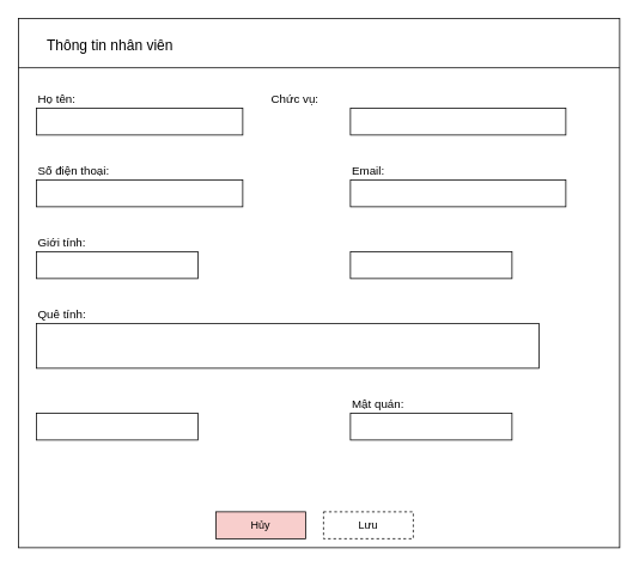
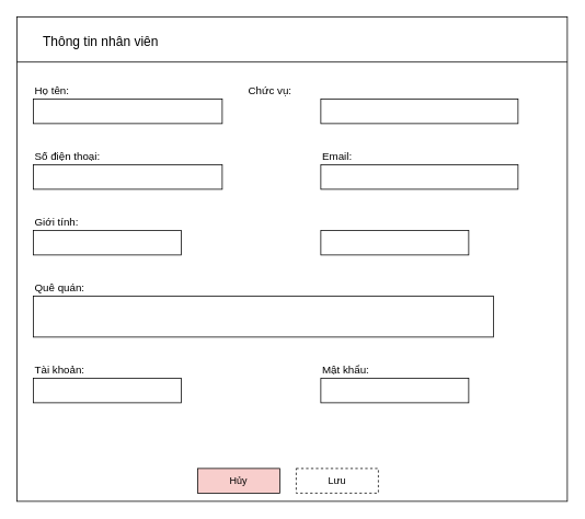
- <mxCell id="16" value="&lt;span style=&quot;font-size: 13px&quot;&gt;Quê tính:&lt;/span&gt;" style="text;html=1;strokeColor=none;fillColor=none;align=left;verticalAlign=middle;whiteSpace=wrap;rounded=0;" vertex="1" parent="1"><mxGeometry x="40" y="340" width="80" height="20" as="geometry" /></mxCell>
+ <mxCell id="16" value="&lt;span style=&quot;font-size: 13px&quot;&gt;Quê quán:&lt;/span&gt;" style="text;html=1;strokeColor=none;fillColor=none;align=left;verticalAlign=middle;whiteSpace=wrap;rounded=0;" vertex="1" parent="1"><mxGeometry x="40" y="340" width="80" height="20" as="geometry" /></mxCell>
+ <mxCell id="18" value="&lt;span style=&quot;font-size: 13px&quot;&gt;Tài khoản:&lt;/span&gt;" style="text;html=1;strokeColor=none;fillColor=none;align=left;verticalAlign=middle;whiteSpace=wrap;rounded=0;" vertex="1" parent="1"><mxGeometry x="40" y="440" width="80" height="20" as="geometry" /></mxCell>
- <mxCell id="20" value="&lt;span style=&quot;font-size: 13px&quot;&gt;Mật quán:&lt;/span&gt;" style="text;html=1;strokeColor=none;fillColor=none;align=left;verticalAlign=middle;whiteSpace=wrap;rounded=0;" vertex="1" parent="1"><mxGeometry x="390" y="440" width="80" height="20" as="geometry" /></mxCell>
+ <mxCell id="20" value="&lt;span style=&quot;font-size: 13px&quot;&gt;Mật khẩu:&lt;/span&gt;" style="text;html=1;strokeColor=none;fillColor=none;align=left;verticalAlign=middle;whiteSpace=wrap;rounded=0;" vertex="1" parent="1"><mxGeometry x="390" y="440" width="80" height="20" as="geometry" /></mxCell>
